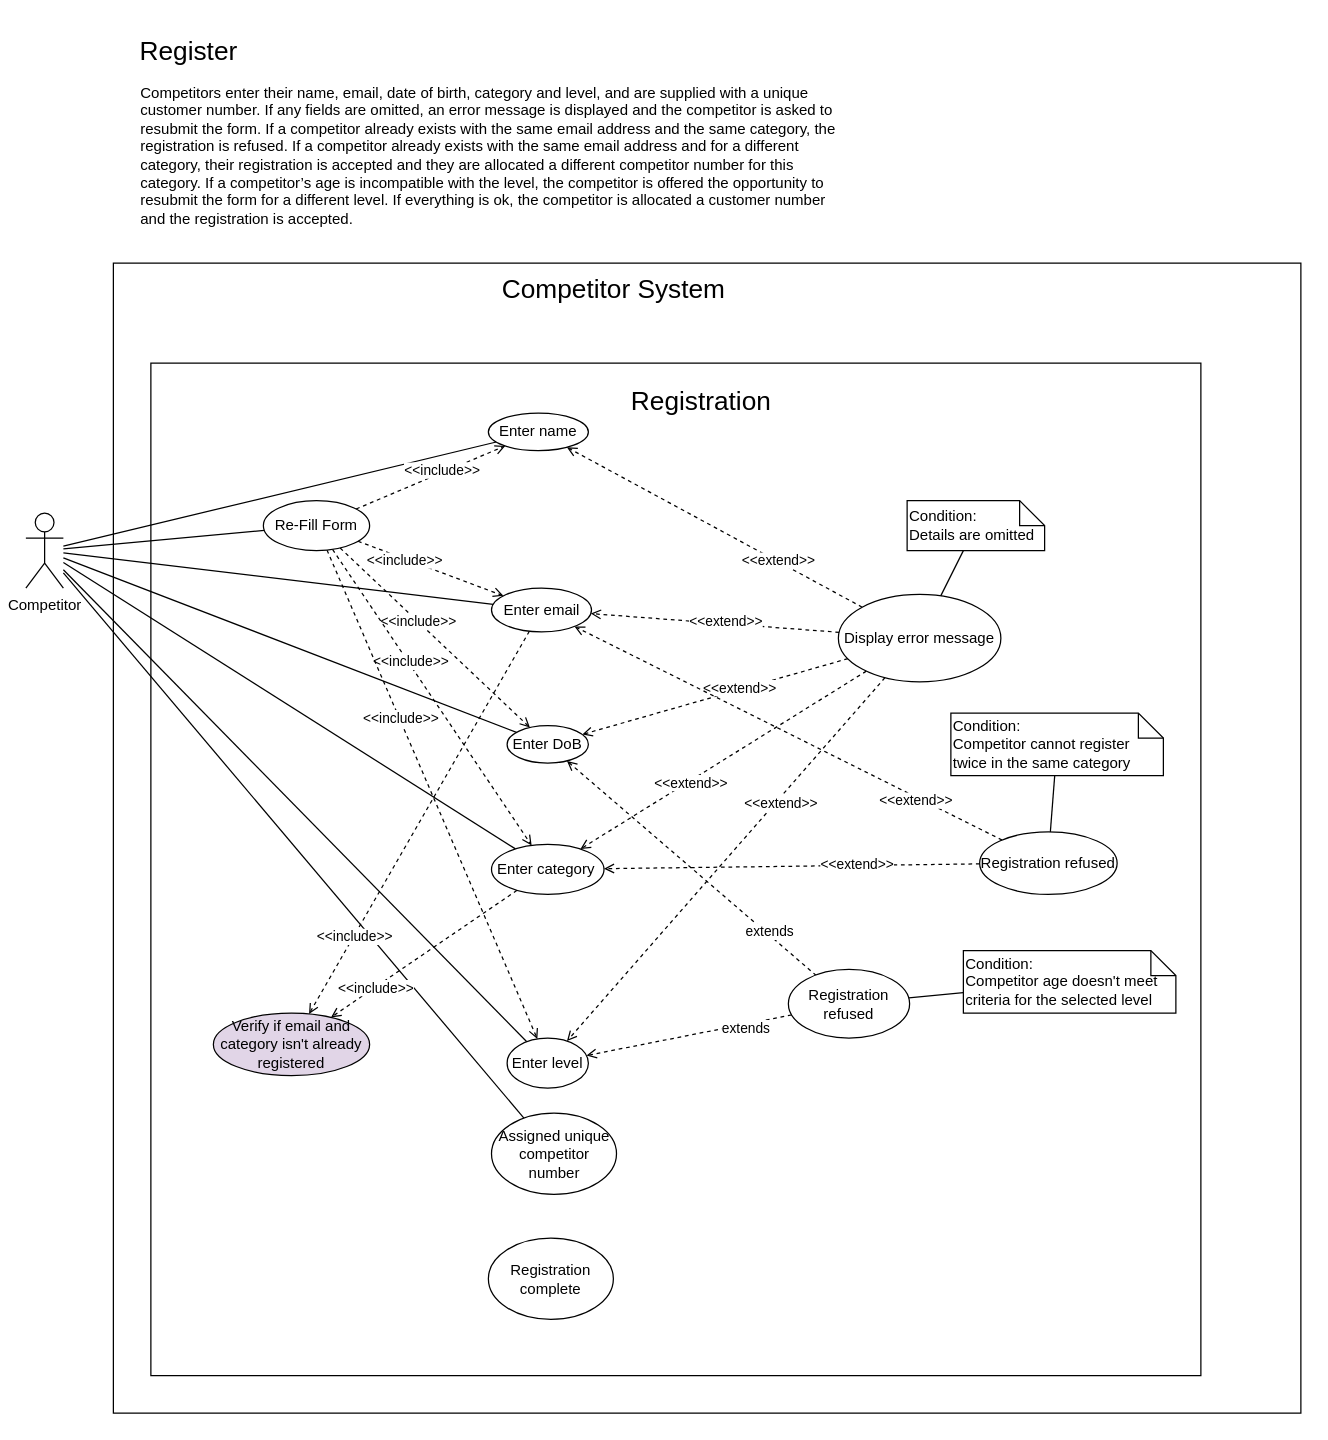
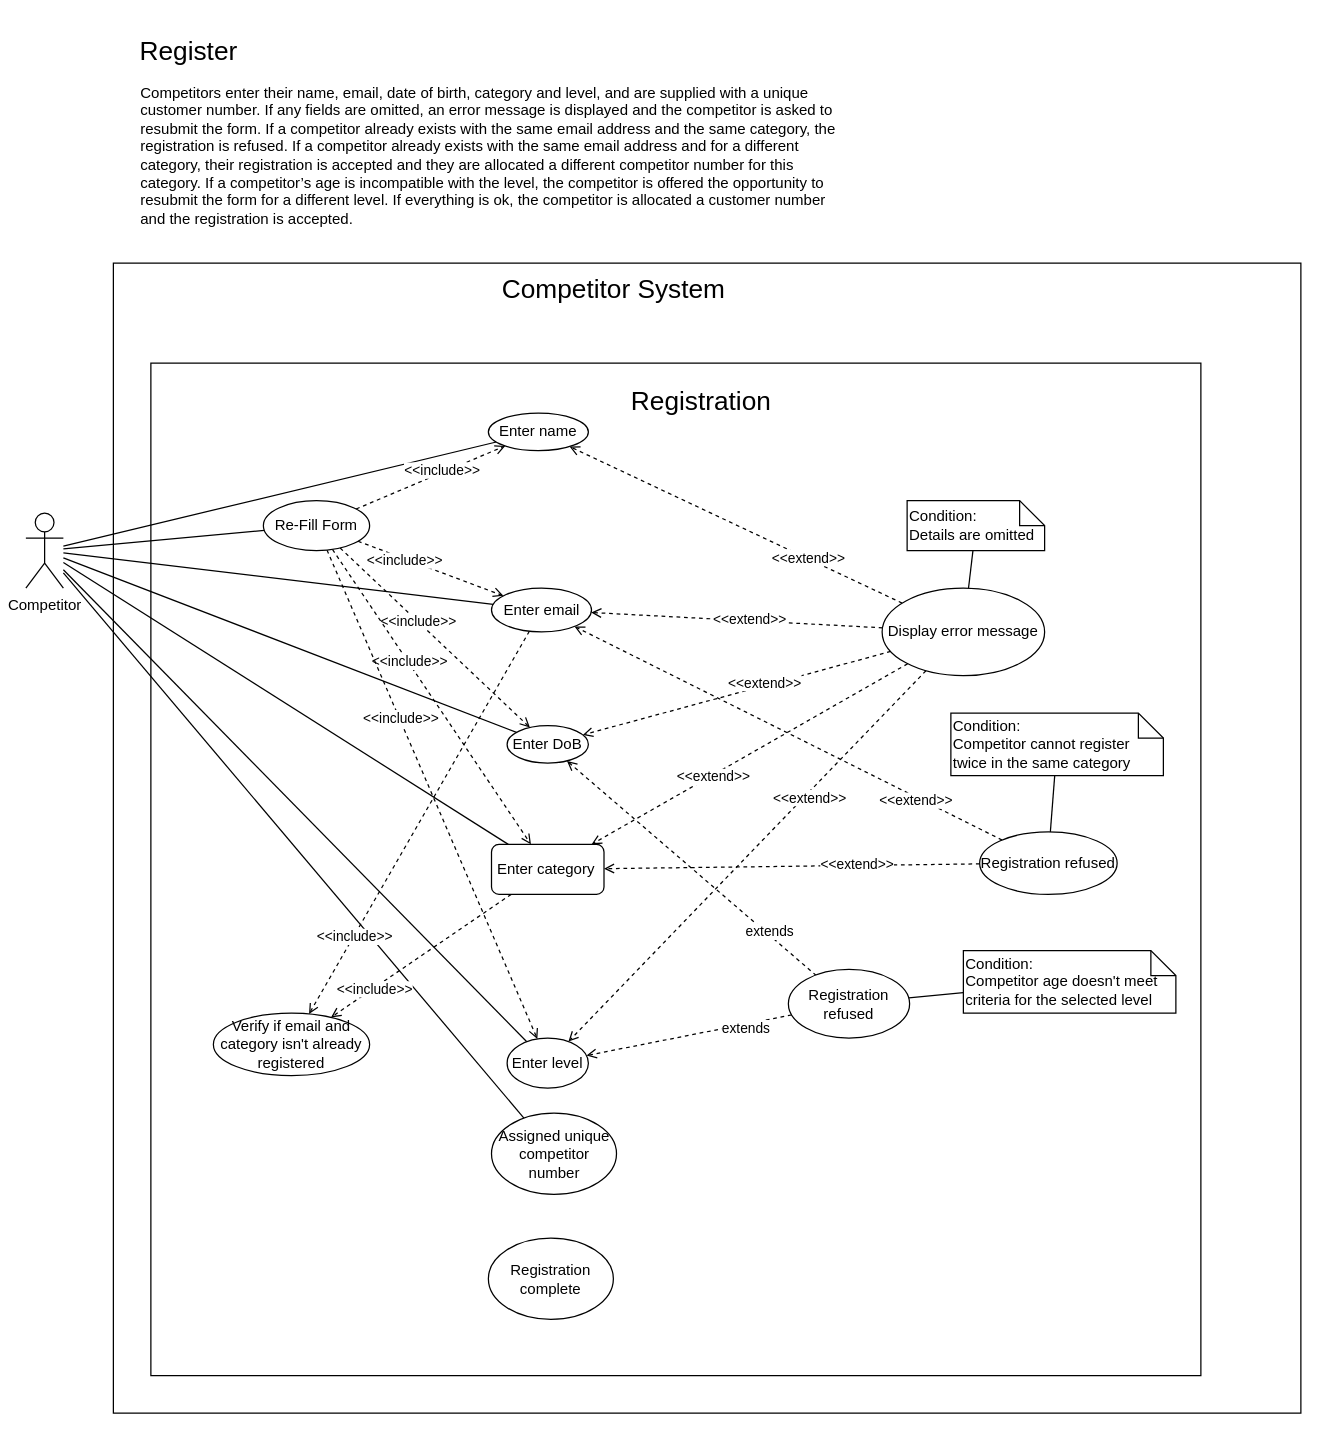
- <mxCell id="24" value="Display error message" style="ellipse;whiteSpace=wrap;html=1;" vertex="1" parent="1"><mxGeometry x="670" y="475" width="130" height="70" as="geometry" /></mxCell>
+ <mxCell id="24" value="Display error message" style="ellipse;whiteSpace=wrap;html=1;" vertex="1" parent="1"><mxGeometry x="705" y="470" width="130" height="70" as="geometry" /></mxCell>
- <mxCell id="30" value="Enter category&amp;nbsp;" style="ellipse;whiteSpace=wrap;html=1;" vertex="1" parent="1"><mxGeometry x="392.5" y="675" width="90" height="40" as="geometry" /></mxCell>
+ <mxCell id="30" value="Enter category&amp;nbsp;" style="whiteSpace=wrap;html=1;rounded=1;" vertex="1" parent="1"><mxGeometry x="392.5" y="675" width="90" height="40" as="geometry" /></mxCell>
- <mxCell id="46" value="Verify if email and category isn't already registered" style="ellipse;whiteSpace=wrap;html=1;fillColor=#e1d5e7;" vertex="1" parent="1"><mxGeometry x="170" y="810" width="125" height="50" as="geometry" /></mxCell>
+ <mxCell id="46" value="Verify if email and category isn't already registered" style="ellipse;whiteSpace=wrap;html=1;" vertex="1" parent="1"><mxGeometry x="170" y="810" width="125" height="50" as="geometry" /></mxCell>
